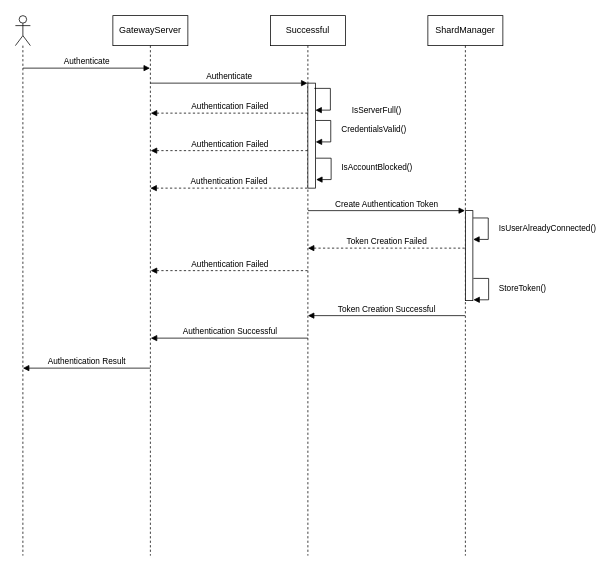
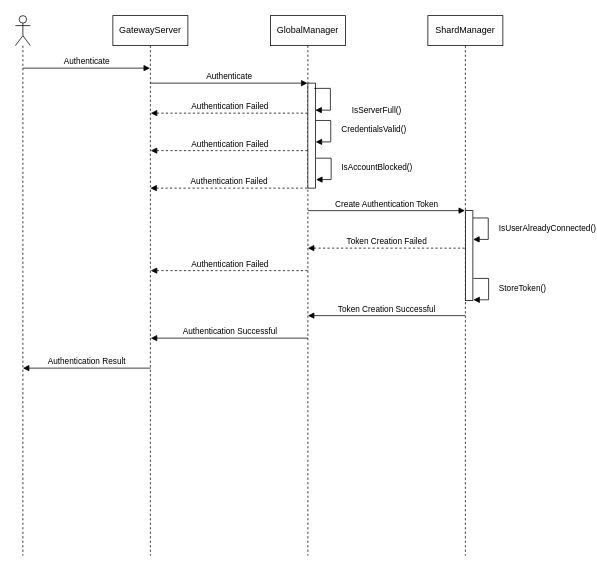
- <mxCell id="5" value="Successful" style="shape=umlLifeline;perimeter=lifelinePerimeter;whiteSpace=wrap;html=1;container=1;collapsible=0;recursiveResize=0;outlineConnect=0;" vertex="1" parent="1"><mxGeometry x="360" y="20" width="100" height="720" as="geometry" /></mxCell>
+ <mxCell id="5" value="GlobalManager" style="shape=umlLifeline;perimeter=lifelinePerimeter;whiteSpace=wrap;html=1;container=1;collapsible=0;recursiveResize=0;outlineConnect=0;" vertex="1" parent="1"><mxGeometry x="360" y="20" width="100" height="720" as="geometry" /></mxCell>
